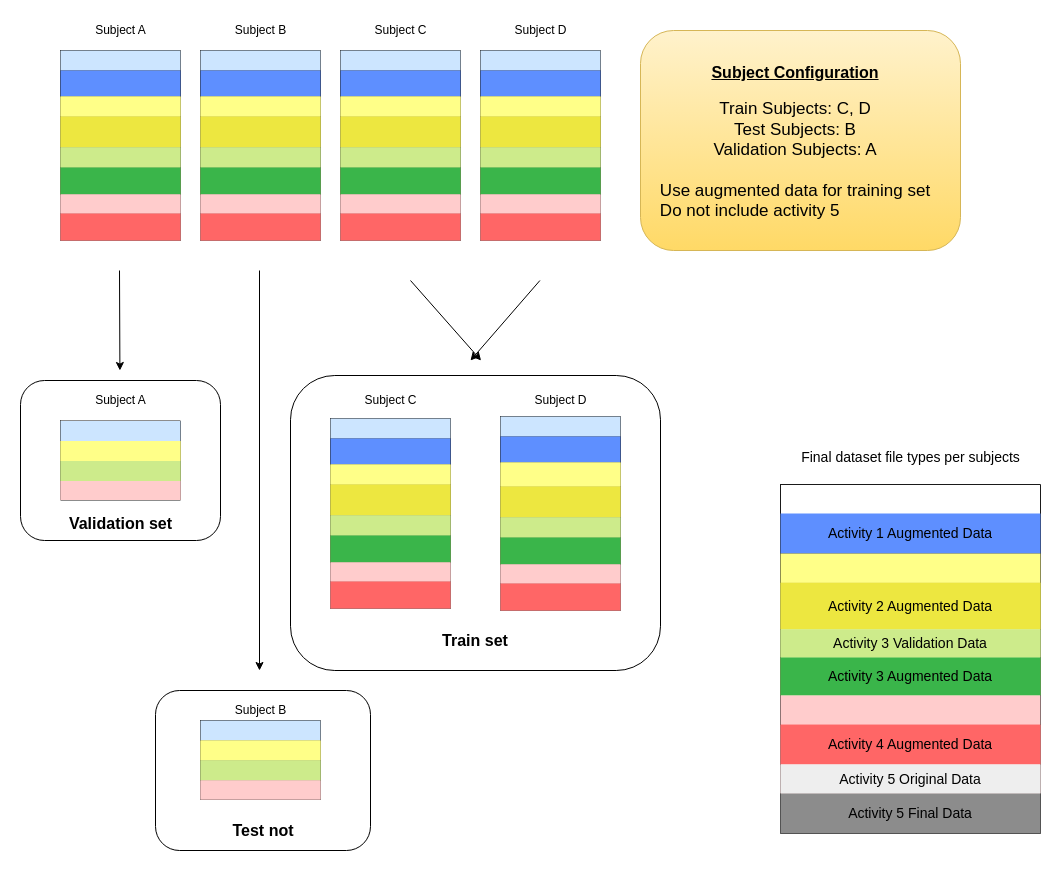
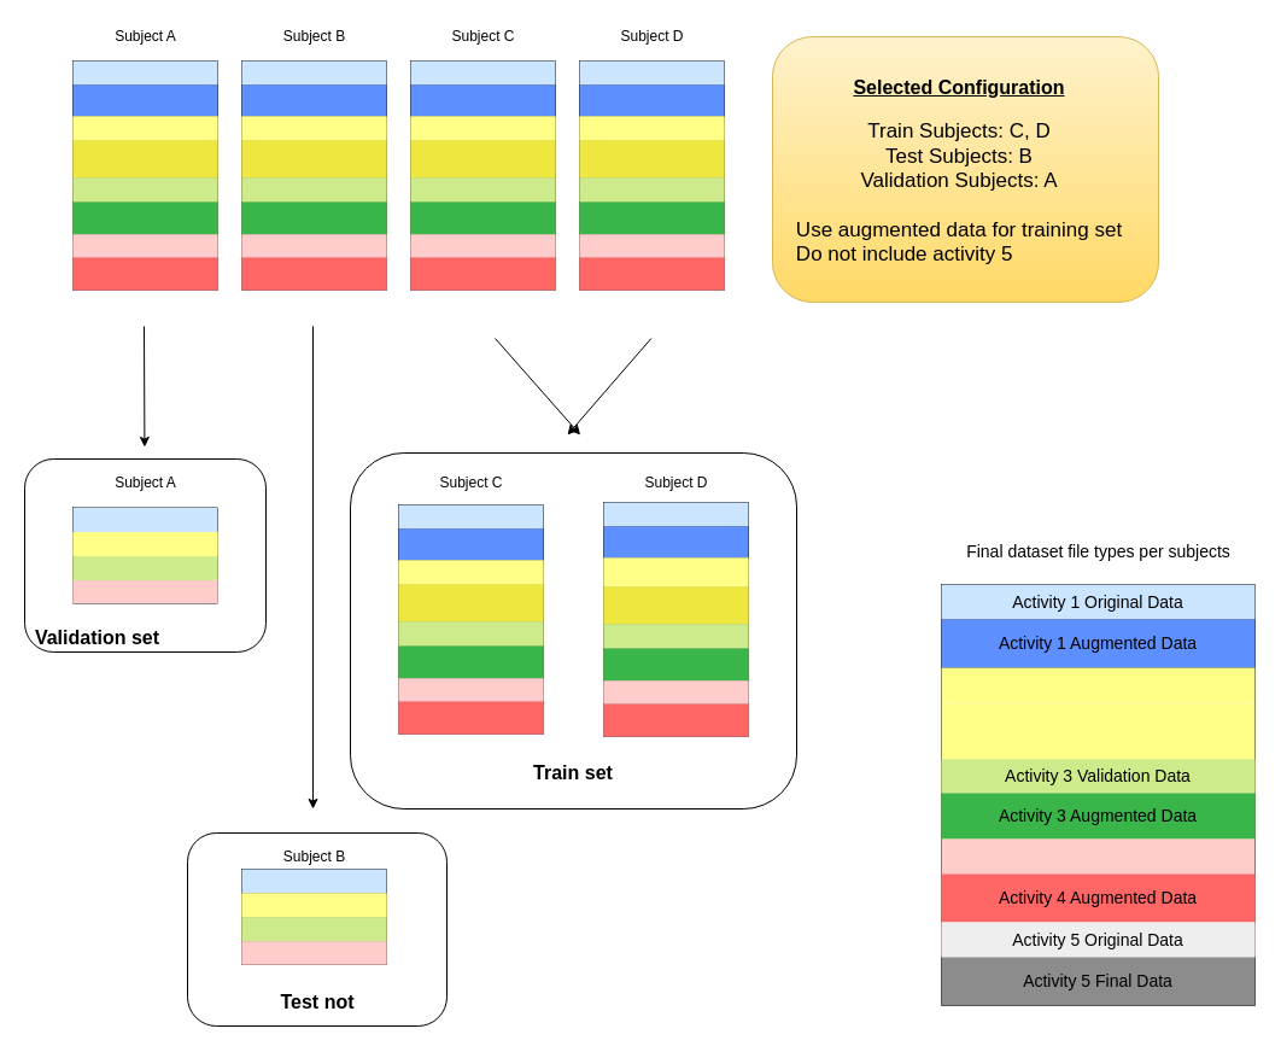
- <mxCell id="97" value="&lt;div style=&quot;font-size: 16px&quot; align=&quot;justify&quot;&gt;&lt;font style=&quot;font-size: 16px&quot;&gt;&lt;u&gt;&lt;b&gt;Subject Configuration&lt;/b&gt;&lt;/u&gt;&lt;/font&gt;&lt;/div&gt;&lt;div style=&quot;font-size: 16px&quot; align=&quot;justify&quot;&gt;&lt;font style=&quot;font-size: 16px&quot;&gt;&lt;br&gt;&lt;/font&gt;&lt;/div&gt;&lt;div style=&quot;font-size: 16px&quot; align=&quot;justify&quot;&gt; &lt;font style=&quot;font-size: 16px&quot;&gt;&lt;br&gt;&lt;/font&gt;&lt;/div&gt;&lt;div style=&quot;font-size: 16px&quot; align=&quot;justify&quot;&gt;&lt;br&gt;&lt;/div&gt;&lt;div style=&quot;font-size: 16px&quot; align=&quot;justify&quot;&gt;&lt;br&gt;&lt;/div&gt;&lt;div style=&quot;font-size: 16px&quot; align=&quot;justify&quot;&gt;&lt;font style=&quot;font-size: 16px&quot;&gt;&lt;br&gt;&lt;/font&gt;&lt;/div&gt;" style="text;html=1;strokeColor=none;fillColor=none;align=center;verticalAlign=middle;whiteSpace=wrap;rounded=0;" vertex="1" parent="1"><mxGeometry x="630" y="50" width="330" height="140" as="geometry" /></mxCell>
+ <mxCell id="97" value="&lt;div style=&quot;font-size: 16px&quot; align=&quot;justify&quot;&gt;&lt;font style=&quot;font-size: 16px&quot;&gt;&lt;u&gt;&lt;b&gt;Selected Configuration&lt;/b&gt;&lt;/u&gt;&lt;/font&gt;&lt;/div&gt;&lt;div style=&quot;font-size: 16px&quot; align=&quot;justify&quot;&gt;&lt;font style=&quot;font-size: 16px&quot;&gt;&lt;br&gt;&lt;/font&gt;&lt;/div&gt;&lt;div style=&quot;font-size: 16px&quot; align=&quot;justify&quot;&gt; &lt;font style=&quot;font-size: 16px&quot;&gt;&lt;br&gt;&lt;/font&gt;&lt;/div&gt;&lt;div style=&quot;font-size: 16px&quot; align=&quot;justify&quot;&gt;&lt;br&gt;&lt;/div&gt;&lt;div style=&quot;font-size: 16px&quot; align=&quot;justify&quot;&gt;&lt;br&gt;&lt;/div&gt;&lt;div style=&quot;font-size: 16px&quot; align=&quot;justify&quot;&gt;&lt;font style=&quot;font-size: 16px&quot;&gt;&lt;br&gt;&lt;/font&gt;&lt;/div&gt;" style="text;html=1;strokeColor=none;fillColor=none;align=center;verticalAlign=middle;whiteSpace=wrap;rounded=0;" vertex="1" parent="1"><mxGeometry x="630" y="50" width="330" height="140" as="geometry" /></mxCell>
+ <mxCell id="8" value="Activity 1 Original Data" style="shape=partialRectangle;html=1;whiteSpace=wrap;connectable=0;overflow=hidden;fillColor=#cce5ff;top=0;left=0;bottom=0;right=0;strokeColor=#1A1A1A;fontSize=14;" vertex="1" parent="7"><mxGeometry width="260" height="29" as="geometry" /></mxCell>
- <mxCell id="161" value="&lt;b&gt;&lt;font style=&quot;font-size: 16px&quot;&gt;Validation set&lt;br&gt;&lt;/font&gt;&lt;/b&gt;" style="text;html=1;strokeColor=none;fillColor=none;align=center;verticalAlign=middle;whiteSpace=wrap;rounded=0;" vertex="1" parent="1"><mxGeometry x="62.5" y="512.5" width="115" height="20" as="geometry" /></mxCell>
+ <mxCell id="161" value="&lt;b&gt;&lt;font style=&quot;font-size: 16px&quot;&gt;Validation set&lt;br&gt;&lt;/font&gt;&lt;/b&gt;" style="text;html=1;strokeColor=none;fillColor=none;align=center;verticalAlign=middle;whiteSpace=wrap;rounded=0;" vertex="1" parent="1"><mxGeometry x="22.5" y="517.5" width="115" height="20" as="geometry" /></mxCell>
- <mxCell id="13" value="Activity 2 Augmented Data" style="shape=partialRectangle;html=1;whiteSpace=wrap;connectable=0;overflow=hidden;top=0;left=0;bottom=0;right=0;strokeColor=#1A1A1A;fillColor=#EDE740;fontSize=14;" vertex="1" parent="12"><mxGeometry width="260" height="47" as="geometry" /></mxCell>
